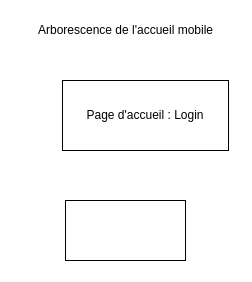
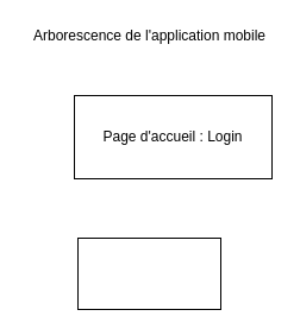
- <mxCell id="2" value="Arborescence de l'accueil mobile" style="text;html=1;align=center;verticalAlign=middle;resizable=0;points=[];autosize=1;" parent="1" vertex="1"><mxGeometry x="20" y="20" width="210" height="20" as="geometry" /></mxCell>
+ <mxCell id="2" value="Arborescence de l'application mobile" style="text;html=1;align=center;verticalAlign=middle;resizable=0;points=[];autosize=1;" parent="1" vertex="1"><mxGeometry x="20" y="20" width="210" height="20" as="geometry" /></mxCell>
